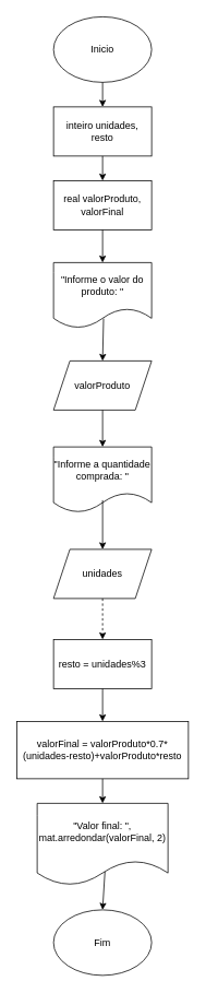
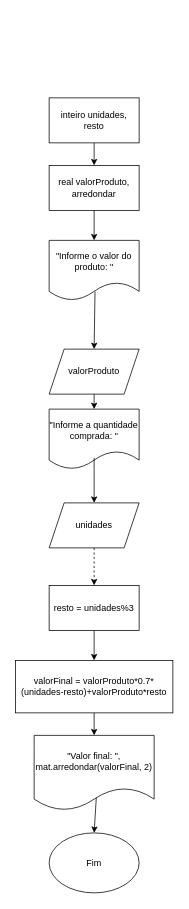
- <mxCell id="2" value="Inicio" style="ellipse;whiteSpace=wrap;html=1;" vertex="1" parent="1"><mxGeometry x="65" y="20" width="120" height="80" as="geometry" /></mxCell>
- <mxCell id="13" value="" style="endArrow=classic;html=1;rounded=0;exitX=0.5;exitY=1;exitDx=0;exitDy=0;entryX=0.5;entryY=0;entryDx=0;entryDy=0;" edge="1" parent="1" source="2" target="4"><mxGeometry width="50" height="50" relative="1" as="geometry"><mxPoint x="115" y="330" as="sourcePoint" /><mxPoint x="165" y="280" as="targetPoint" /></mxGeometry></mxCell>
- <mxCell id="5" value="real valorProduto, valorFinal" style="rounded=0;whiteSpace=wrap;html=1;" vertex="1" parent="1"><mxGeometry x="65" y="220" width="120" height="60" as="geometry" /></mxCell>
+ <mxCell id="5" value="real valorProduto, arredondar" style="rounded=0;whiteSpace=wrap;html=1;" vertex="1" parent="1"><mxGeometry x="65" y="220" width="120" height="60" as="geometry" /></mxCell>
- <mxCell id="7" value="valorProduto" style="shape=parallelogram;perimeter=parallelogramPerimeter;whiteSpace=wrap;html=1;fixedSize=1;" vertex="1" parent="1"><mxGeometry x="65" y="440" width="120" height="60" as="geometry" /></mxCell>
+ <mxCell id="7" value="valorProduto" style="shape=parallelogram;perimeter=parallelogramPerimeter;whiteSpace=wrap;html=1;fixedSize=1;" vertex="1" parent="1"><mxGeometry x="65" y="465" width="120" height="60" as="geometry" /></mxCell>
